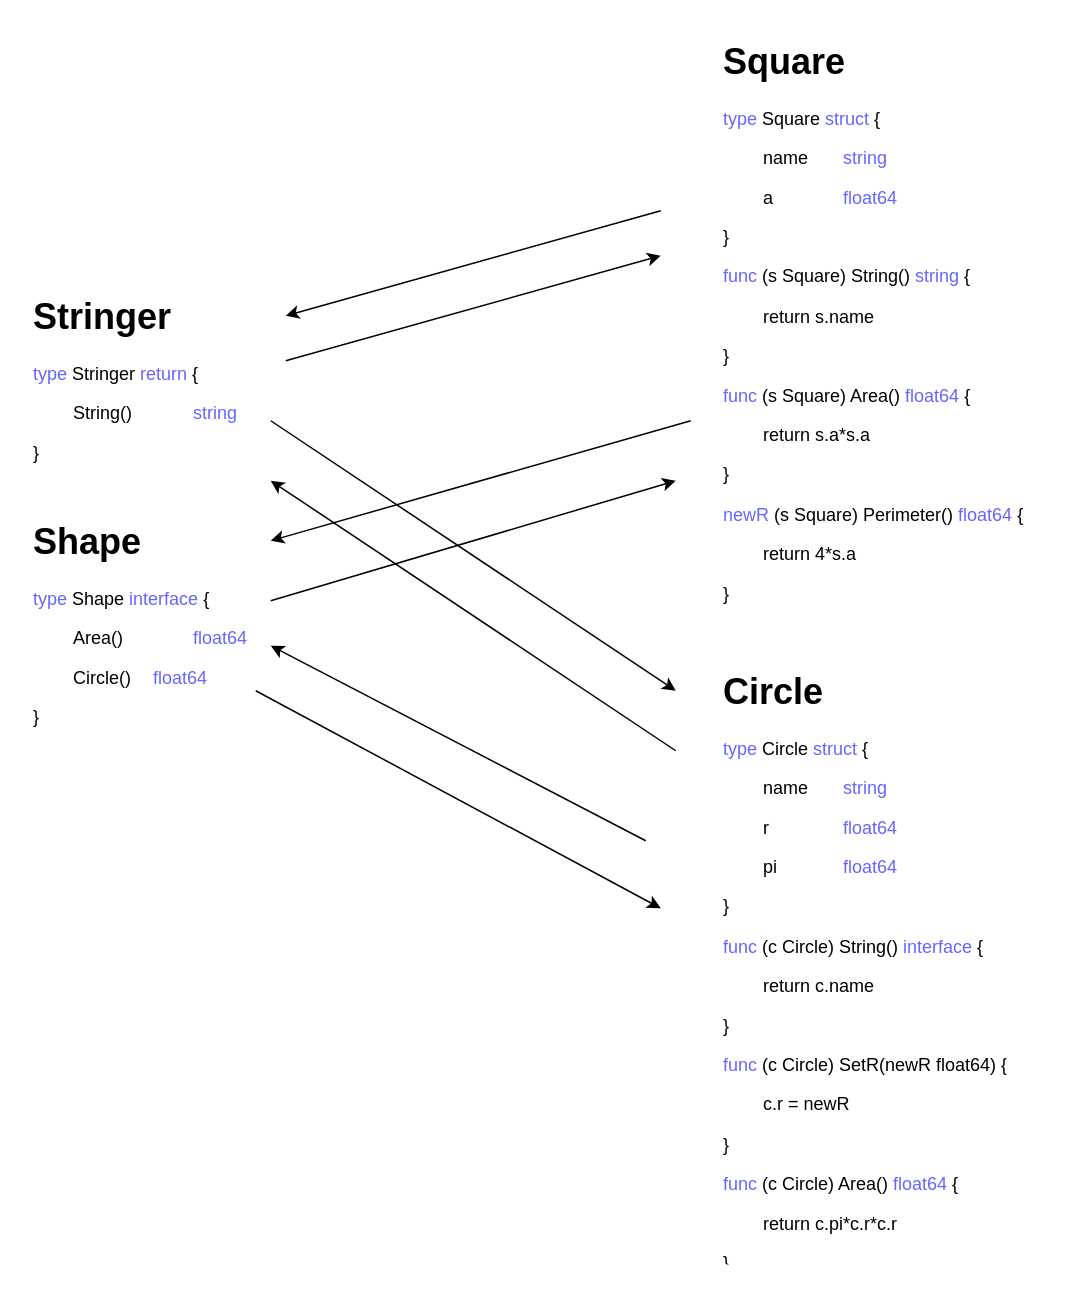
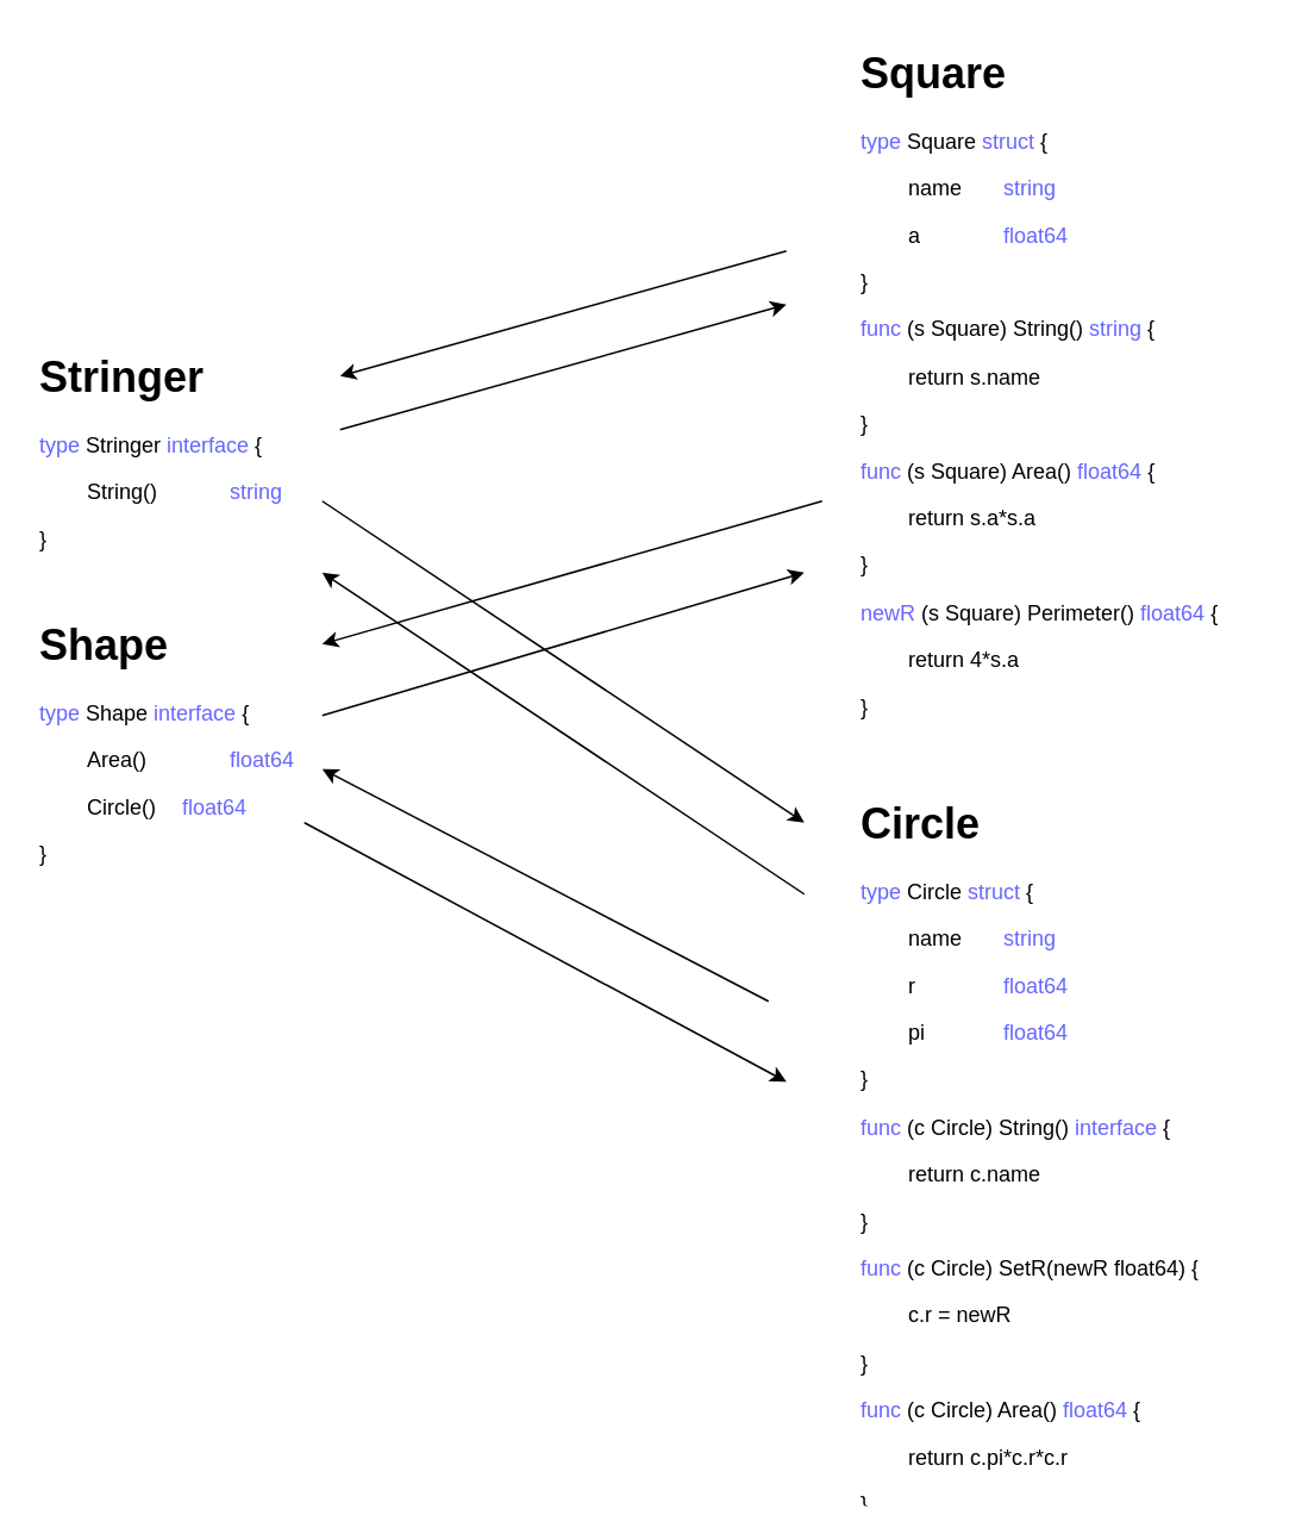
- <mxCell id="2" value="&lt;h1 style=&quot;margin-top: 0px;&quot;&gt;Stringer&lt;/h1&gt;&lt;p&gt;&lt;font style=&quot;color: rgb(102, 102, 255);&quot;&gt;type&lt;/font&gt; Stringer &lt;font style=&quot;color: rgb(102, 102, 255);&quot;&gt;return&lt;/font&gt; {&lt;/p&gt;&lt;p&gt;&lt;span style=&quot;white-space: pre;&quot;&gt;&#09;&lt;/span&gt;String() &lt;span style=&quot;white-space: pre;&quot;&gt;&#09;&lt;/span&gt;&lt;span style=&quot;white-space: pre;&quot;&gt;&#09;&lt;/span&gt;&lt;font style=&quot;color: rgb(102, 102, 255);&quot;&gt;string&lt;/font&gt;&lt;br&gt;&lt;/p&gt;&lt;p&gt;}&lt;/p&gt;" style="text;html=1;whiteSpace=wrap;overflow=hidden;rounded=0;" vertex="1" parent="1"><mxGeometry x="20" y="190" width="150" height="120" as="geometry" /></mxCell>
+ <mxCell id="2" value="&lt;h1 style=&quot;margin-top: 0px;&quot;&gt;Stringer&lt;/h1&gt;&lt;p&gt;&lt;font style=&quot;color: rgb(102, 102, 255);&quot;&gt;type&lt;/font&gt; Stringer &lt;font style=&quot;color: rgb(102, 102, 255);&quot;&gt;interface&lt;/font&gt; {&lt;/p&gt;&lt;p&gt;&lt;span style=&quot;white-space: pre;&quot;&gt;&#09;&lt;/span&gt;String() &lt;span style=&quot;white-space: pre;&quot;&gt;&#09;&lt;/span&gt;&lt;span style=&quot;white-space: pre;&quot;&gt;&#09;&lt;/span&gt;&lt;font style=&quot;color: rgb(102, 102, 255);&quot;&gt;string&lt;/font&gt;&lt;br&gt;&lt;/p&gt;&lt;p&gt;}&lt;/p&gt;" style="text;html=1;whiteSpace=wrap;overflow=hidden;rounded=0;" vertex="1" parent="1"><mxGeometry x="20" y="190" width="150" height="120" as="geometry" /></mxCell>
